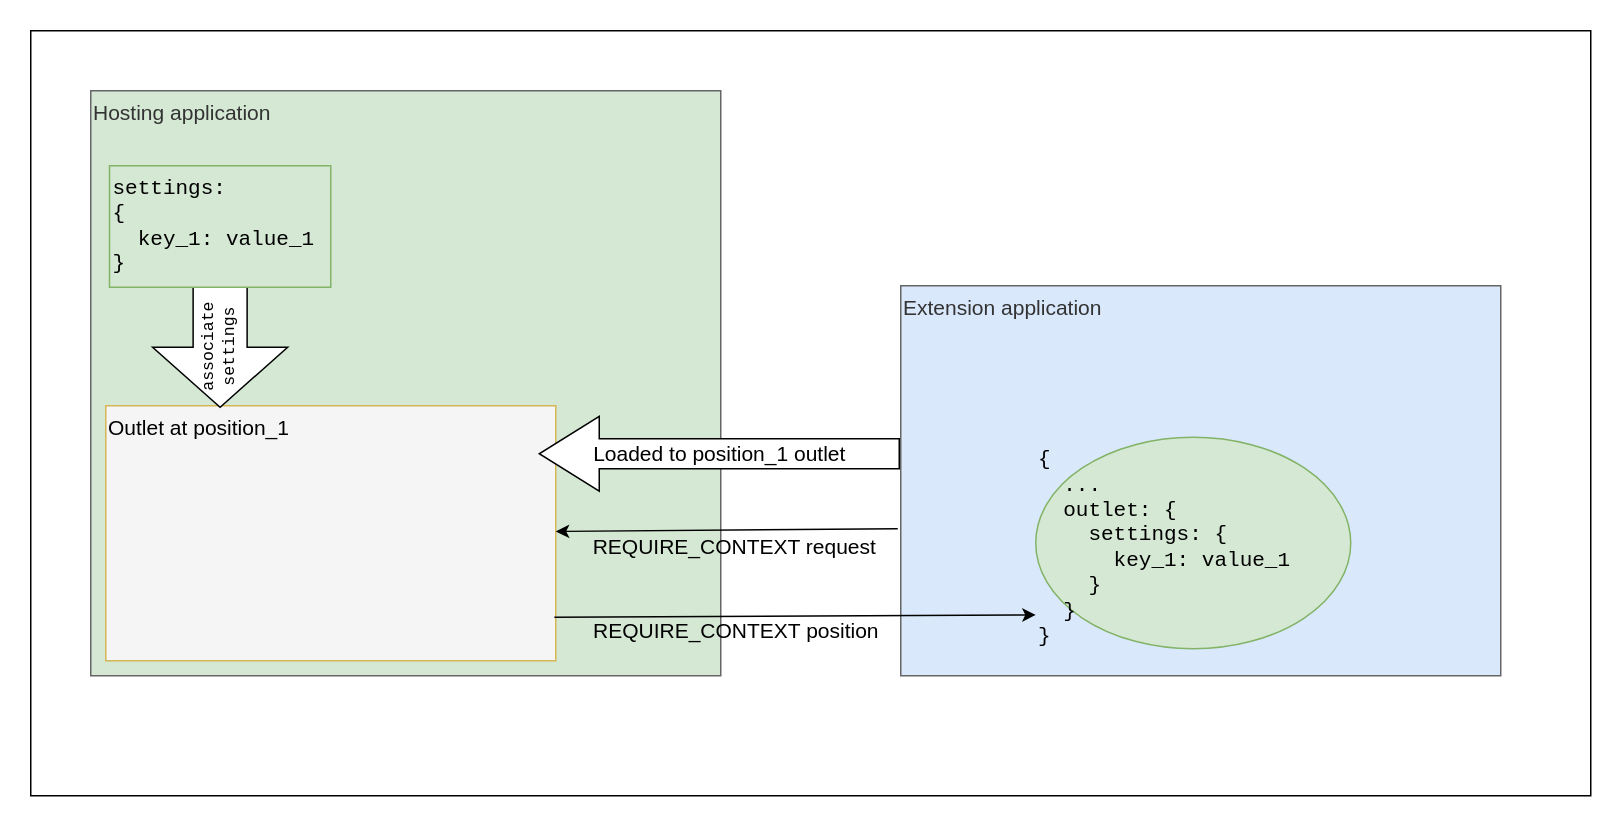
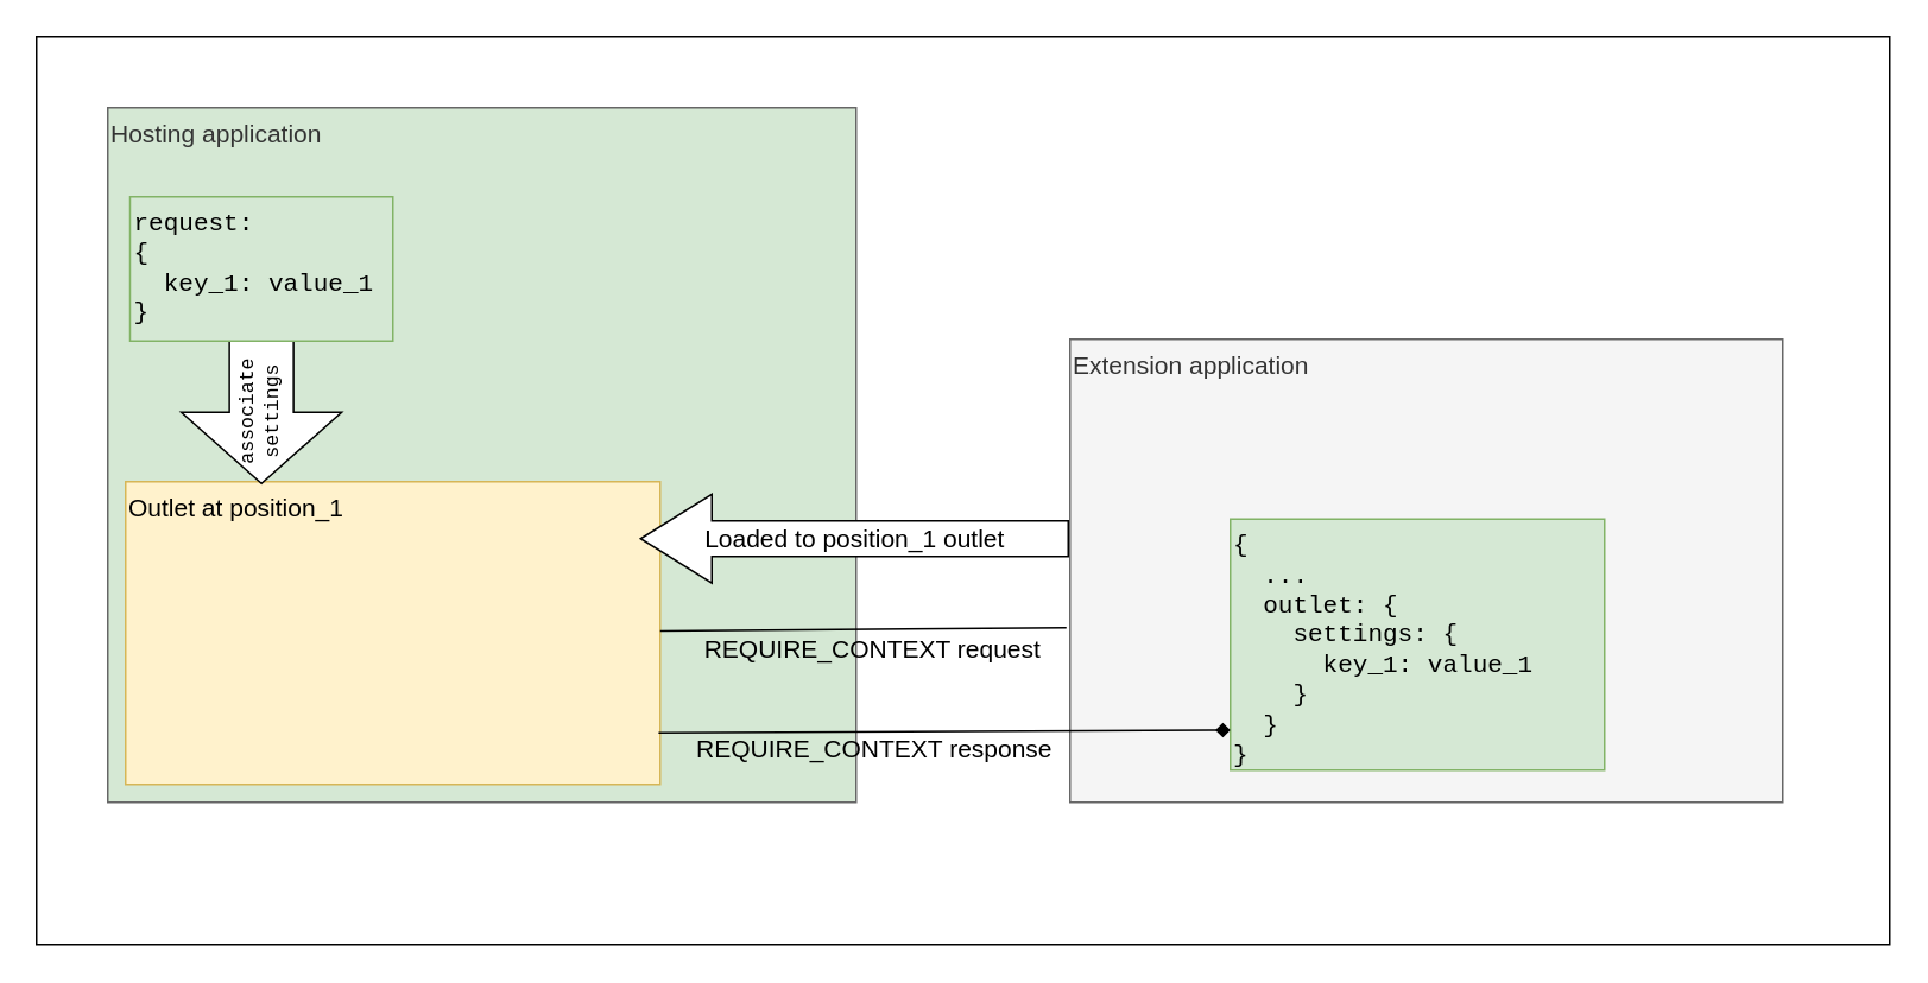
- <mxCell id="6" value="settings:&lt;br&gt;&lt;div&gt;{&lt;/div&gt;&lt;div&gt;&amp;nbsp; key_1: value_1&lt;br&gt;&lt;/div&gt;&lt;div&gt;}&lt;/div&gt;" style="rounded=0;whiteSpace=wrap;html=1;fontSize=14;verticalAlign=top;align=left;fillColor=#d5e8d4;strokeColor=#82b366;fontFamily=Courier New;" vertex="1" parent="1"><mxGeometry x="72.5" y="110" width="147.5" height="81" as="geometry" /></mxCell>
+ <mxCell id="6" value="request:&lt;br&gt;&lt;div&gt;{&lt;/div&gt;&lt;div&gt;&amp;nbsp; key_1: value_1&lt;br&gt;&lt;/div&gt;&lt;div&gt;}&lt;/div&gt;" style="rounded=0;whiteSpace=wrap;html=1;fontSize=14;verticalAlign=top;align=left;fillColor=#d5e8d4;strokeColor=#82b366;fontFamily=Courier New;" vertex="1" parent="1"><mxGeometry x="72.5" y="110" width="147.5" height="81" as="geometry" /></mxCell>
- <mxCell id="7" value="Extension application" style="rounded=0;whiteSpace=wrap;html=1;fontFamily=Helvetica;fontSize=14;align=left;verticalAlign=top;fillColor=#dae8fc;fontColor=#333333;strokeColor=#666666;" vertex="1" parent="1"><mxGeometry x="600" y="190" width="400" height="260" as="geometry" /></mxCell>
+ <mxCell id="7" value="Extension application" style="rounded=0;whiteSpace=wrap;html=1;fontFamily=Helvetica;fontSize=14;align=left;verticalAlign=top;fillColor=#f5f5f5;fontColor=#333333;strokeColor=#666666;" vertex="1" parent="1"><mxGeometry x="600" y="190" width="400" height="260" as="geometry" /></mxCell>
- <mxCell id="11" value="" style="endArrow=classic;html=1;rounded=0;fontFamily=Helvetica;fontSize=14;exitX=-0.005;exitY=0.623;exitDx=0;exitDy=0;exitPerimeter=0;" edge="1" parent="10" source="7" target="4"><mxGeometry width="50" height="50" relative="1" as="geometry"><mxPoint x="201" y="-4" as="sourcePoint" /><mxPoint x="21" y="-4" as="targetPoint" /></mxGeometry></mxCell>
+ <mxCell id="11" value="" style="endArrow=none;html=1;rounded=0;fontFamily=Helvetica;fontSize=14;exitX=-0.005;exitY=0.623;exitDx=0;exitDy=0;exitPerimeter=0;" edge="1" parent="10" source="7" target="4"><mxGeometry width="50" height="50" relative="1" as="geometry"><mxPoint x="201" y="-4" as="sourcePoint" /><mxPoint x="21" y="-4" as="targetPoint" /></mxGeometry></mxCell>
- <mxCell id="4" value="&lt;div align=&quot;left&quot;&gt;Outlet at position_1&lt;br&gt;&lt;/div&gt;" style="rounded=0;whiteSpace=wrap;html=1;fontSize=14;align=left;verticalAlign=top;fillColor=#f5f5f5;strokeColor=#d6b656;" vertex="1" parent="1"><mxGeometry x="70" y="270" width="300" height="170" as="geometry" /></mxCell>
+ <mxCell id="4" value="&lt;div align=&quot;left&quot;&gt;Outlet at position_1&lt;br&gt;&lt;/div&gt;" style="rounded=0;whiteSpace=wrap;html=1;fontSize=14;align=left;verticalAlign=top;fillColor=#fff2cc;strokeColor=#d6b656;" vertex="1" parent="1"><mxGeometry x="70" y="270" width="300" height="170" as="geometry" /></mxCell>
- <mxCell id="9" value="&lt;div&gt;{&lt;/div&gt;&lt;div&gt;&amp;nbsp; ...&lt;/div&gt;&lt;div&gt;&amp;nbsp; outlet: {&lt;/div&gt;&lt;div&gt;&amp;nbsp;&amp;nbsp;&amp;nbsp; settings: {&lt;br&gt;&lt;/div&gt;&lt;div&gt;&amp;nbsp; &amp;nbsp; &amp;nbsp; key_1: value_1&lt;br&gt;&lt;/div&gt;&lt;div&gt;&amp;nbsp;&amp;nbsp;&amp;nbsp; }&lt;/div&gt;&lt;div&gt;&amp;nbsp; }&lt;/div&gt;&lt;div&gt;}&lt;br&gt;&lt;/div&gt;" style="ellipse;whiteSpace=wrap;html=1;fontSize=14;verticalAlign=top;align=left;fillColor=#d5e8d4;strokeColor=#82b366;fontFamily=Courier New;" vertex="1" parent="1"><mxGeometry x="690" y="291" width="210" height="141" as="geometry" /></mxCell>
+ <mxCell id="9" value="&lt;div&gt;{&lt;/div&gt;&lt;div&gt;&amp;nbsp; ...&lt;/div&gt;&lt;div&gt;&amp;nbsp; outlet: {&lt;/div&gt;&lt;div&gt;&amp;nbsp;&amp;nbsp;&amp;nbsp; settings: {&lt;br&gt;&lt;/div&gt;&lt;div&gt;&amp;nbsp; &amp;nbsp; &amp;nbsp; key_1: value_1&lt;br&gt;&lt;/div&gt;&lt;div&gt;&amp;nbsp;&amp;nbsp;&amp;nbsp; }&lt;/div&gt;&lt;div&gt;&amp;nbsp; }&lt;/div&gt;&lt;div&gt;}&lt;br&gt;&lt;/div&gt;" style="rounded=0;whiteSpace=wrap;html=1;fontSize=14;verticalAlign=top;align=left;fillColor=#d5e8d4;strokeColor=#82b366;fontFamily=Courier New;" vertex="1" parent="1"><mxGeometry x="690" y="291" width="210" height="141" as="geometry" /></mxCell>
- <mxCell id="14" value="" style="endArrow=classic;html=1;rounded=0;fontFamily=Helvetica;fontSize=14;exitX=0.997;exitY=0.829;exitDx=0;exitDy=0;exitPerimeter=0;entryX=0;entryY=0.84;entryDx=0;entryDy=0;entryPerimeter=0;" edge="1" parent="13" source="4" target="9"><mxGeometry width="50" height="50" relative="1" as="geometry"><mxPoint x="-15" y="30" as="sourcePoint" /><mxPoint x="35" y="-20" as="targetPoint" /></mxGeometry></mxCell>
+ <mxCell id="14" value="" style="endArrow=diamond;html=1;rounded=0;fontFamily=Helvetica;fontSize=14;exitX=0.997;exitY=0.829;exitDx=0;exitDy=0;exitPerimeter=0;entryX=0;entryY=0.84;entryDx=0;entryDy=0;entryPerimeter=0;" edge="1" parent="13" source="4" target="9"><mxGeometry width="50" height="50" relative="1" as="geometry"><mxPoint x="-15" y="30" as="sourcePoint" /><mxPoint x="35" y="-20" as="targetPoint" /></mxGeometry></mxCell>
- <mxCell id="15" value="REQUIRE_CONTEXT position" style="text;html=1;align=center;verticalAlign=middle;resizable=0;points=[];autosize=1;strokeColor=none;fillColor=none;fontSize=14;fontFamily=Helvetica;" vertex="1" parent="13"><mxGeometry width="210" height="20" as="geometry" /></mxCell>
+ <mxCell id="15" value="REQUIRE_CONTEXT response" style="text;html=1;align=center;verticalAlign=middle;resizable=0;points=[];autosize=1;strokeColor=none;fillColor=none;fontSize=14;fontFamily=Helvetica;" vertex="1" parent="13"><mxGeometry width="210" height="20" as="geometry" /></mxCell>
